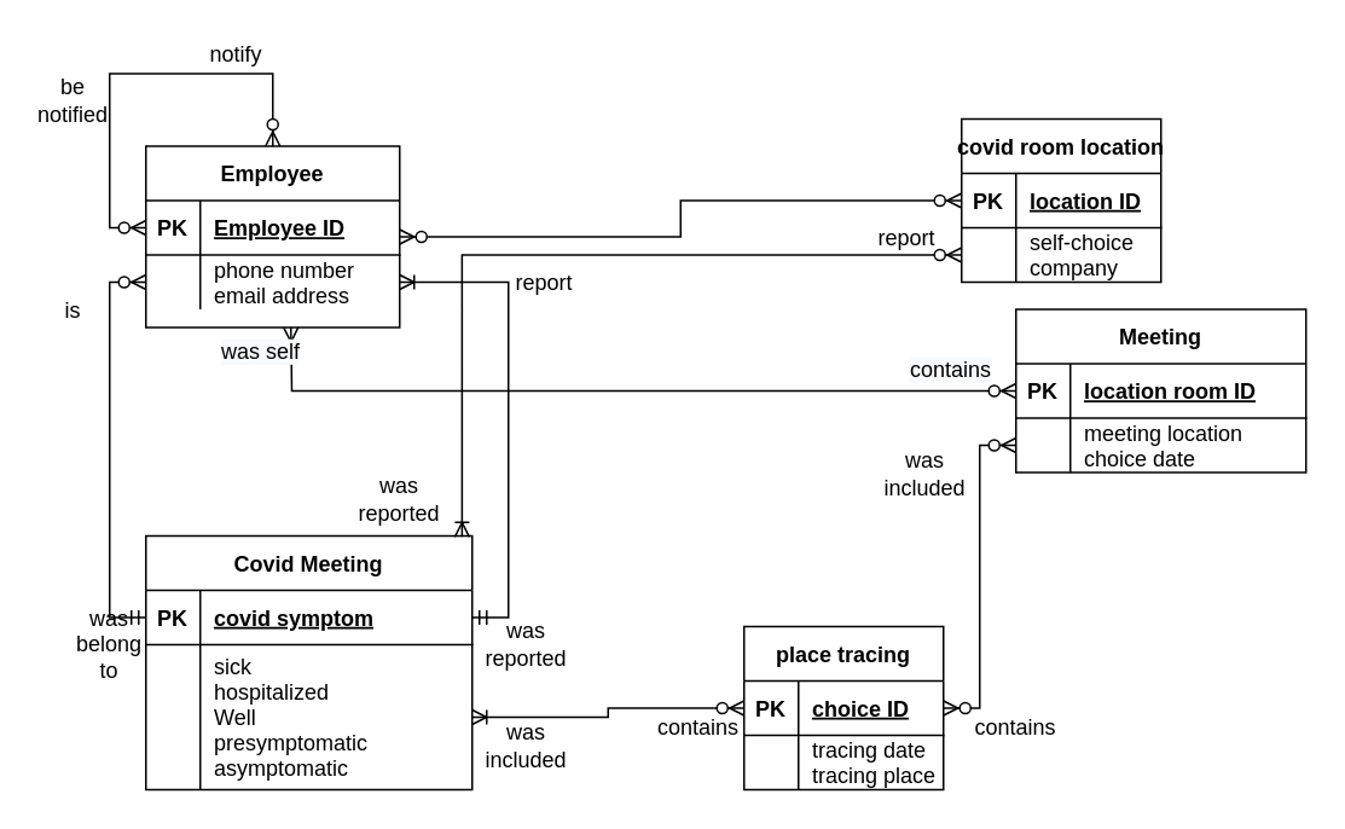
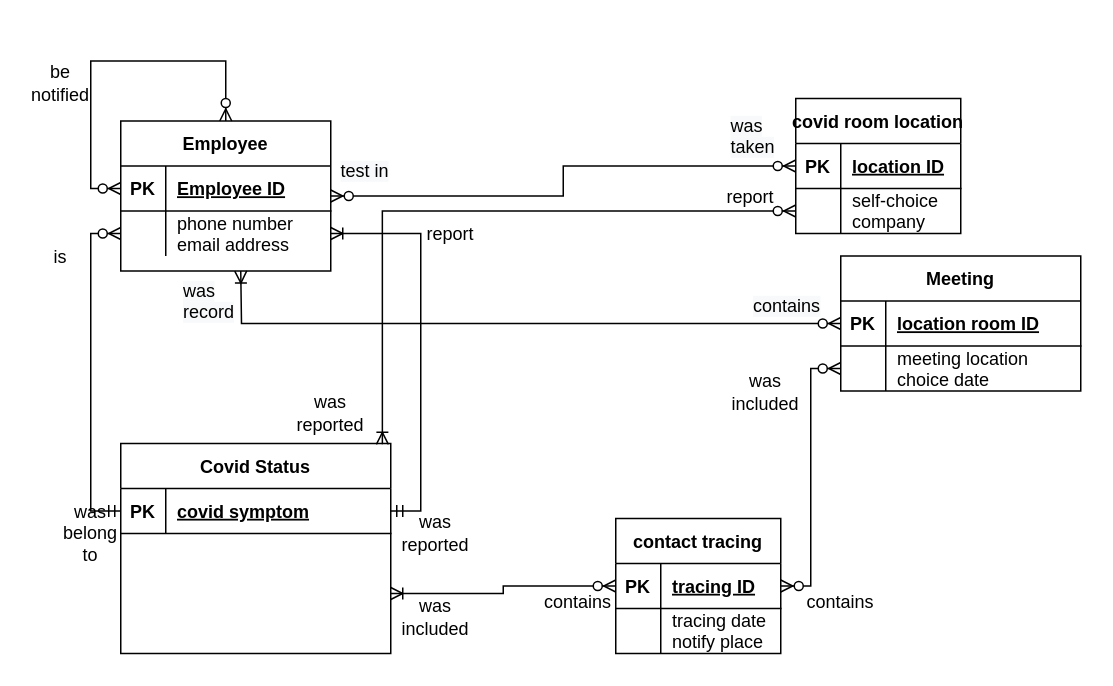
- <mxCell id="30" value="notify" style="text;html=1;strokeColor=none;fillColor=none;align=center;verticalAlign=middle;whiteSpace=wrap;rounded=0;" parent="1" vertex="1"><mxGeometry x="110" y="20" width="40" height="20" as="geometry" /></mxCell>
+ <mxCell id="56" value="&lt;span style=&quot;color: rgb(0 , 0 , 0) ; font-family: &amp;#34;helvetica&amp;#34; ; font-size: 12px ; font-style: normal ; font-weight: 400 ; letter-spacing: normal ; text-align: center ; text-indent: 0px ; text-transform: none ; word-spacing: 0px ; background-color: rgb(248 , 249 , 250) ; display: inline ; float: none&quot;&gt;was taken&lt;/span&gt;" style="text;whiteSpace=wrap;html=1;" parent="1" vertex="1"><mxGeometry x="485" y="70" width="35" height="30" as="geometry" /></mxCell>
+ <mxCell id="55" value="&lt;span style=&quot;color: rgb(0 , 0 , 0) ; font-family: &amp;#34;helvetica&amp;#34; ; font-size: 12px ; font-style: normal ; font-weight: 400 ; letter-spacing: normal ; text-align: center ; text-indent: 0px ; text-transform: none ; word-spacing: 0px ; background-color: rgb(248 , 249 , 250) ; display: inline ; float: none&quot;&gt;test in&lt;/span&gt;" style="text;whiteSpace=wrap;html=1;" parent="1" vertex="1"><mxGeometry x="225" y="100" width="35" height="30" as="geometry" /></mxCell>
- <mxCell id="60" value="&lt;span style=&quot;color: rgb(0 , 0 , 0) ; font-family: &amp;#34;helvetica&amp;#34; ; font-size: 12px ; font-style: normal ; font-weight: 400 ; letter-spacing: normal ; text-align: center ; text-indent: 0px ; text-transform: none ; word-spacing: 0px ; background-color: rgb(248 , 249 , 250) ; display: inline ; float: none&quot;&gt;was self&lt;/span&gt;" style="text;whiteSpace=wrap;html=1;" vertex="1" parent="1"><mxGeometry x="120" y="180" width="60" height="30" as="geometry" /></mxCell>
+ <mxCell id="60" value="&lt;span style=&quot;color: rgb(0 , 0 , 0) ; font-family: &amp;#34;helvetica&amp;#34; ; font-size: 12px ; font-style: normal ; font-weight: 400 ; letter-spacing: normal ; text-align: center ; text-indent: 0px ; text-transform: none ; word-spacing: 0px ; background-color: rgb(248 , 249 , 250) ; display: inline ; float: none&quot;&gt;was record&lt;/span&gt;" style="text;whiteSpace=wrap;html=1;" vertex="1" parent="1"><mxGeometry x="120" y="180" width="60" height="30" as="geometry" /></mxCell>
- <mxCell id="2" value="Covid Meeting" style="shape=table;startSize=30;container=1;collapsible=1;childLayout=tableLayout;fixedRows=1;rowLines=0;fontStyle=1;align=center;resizeLast=1;" parent="1" vertex="1"><mxGeometry x="80" y="295" width="180" height="140" as="geometry" /></mxCell>
+ <mxCell id="2" value="Covid Status" style="shape=table;startSize=30;container=1;collapsible=1;childLayout=tableLayout;fixedRows=1;rowLines=0;fontStyle=1;align=center;resizeLast=1;" parent="1" vertex="1"><mxGeometry x="80" y="295" width="180" height="140" as="geometry" /></mxCell>
- <mxCell id="37" value="place tracing" style="shape=table;startSize=30;container=1;collapsible=1;childLayout=tableLayout;fixedRows=1;rowLines=0;fontStyle=1;align=center;resizeLast=1;" parent="1" vertex="1"><mxGeometry x="410" y="345" width="110" height="90" as="geometry" /></mxCell>
+ <mxCell id="37" value="contact tracing" style="shape=table;startSize=30;container=1;collapsible=1;childLayout=tableLayout;fixedRows=1;rowLines=0;fontStyle=1;align=center;resizeLast=1;" parent="1" vertex="1"><mxGeometry x="410" y="345" width="110" height="90" as="geometry" /></mxCell>
- <mxCell id="40" value="choice ID" style="shape=partialRectangle;overflow=hidden;connectable=0;fillColor=none;top=0;left=0;bottom=0;right=0;align=left;spacingLeft=6;fontStyle=5;" parent="38" vertex="1"><mxGeometry x="30" width="80" height="30" as="geometry" /></mxCell>
+ <mxCell id="40" value="tracing ID" style="shape=partialRectangle;overflow=hidden;connectable=0;fillColor=none;top=0;left=0;bottom=0;right=0;align=left;spacingLeft=6;fontStyle=5;" parent="38" vertex="1"><mxGeometry x="30" width="80" height="30" as="geometry" /></mxCell>
- <mxCell id="8" value="sick&#10;hospitalized&#10;Well&#10;presymptomatic&#10;asymptomatic" style="shape=partialRectangle;overflow=hidden;connectable=0;fillColor=none;top=0;left=0;bottom=0;right=0;align=left;spacingLeft=6;" parent="6" vertex="1"><mxGeometry x="30" width="150" height="80" as="geometry" /></mxCell>
- <mxCell id="43" value="tracing date&#10;tracing place" style="shape=partialRectangle;overflow=hidden;connectable=0;fillColor=none;top=0;left=0;bottom=0;right=0;align=left;spacingLeft=6;" parent="41" vertex="1"><mxGeometry x="30" width="80" height="30" as="geometry" /></mxCell>
+ <mxCell id="43" value="tracing date&#10;notify place" style="shape=partialRectangle;overflow=hidden;connectable=0;fillColor=none;top=0;left=0;bottom=0;right=0;align=left;spacingLeft=6;" parent="41" vertex="1"><mxGeometry x="30" width="80" height="30" as="geometry" /></mxCell>
